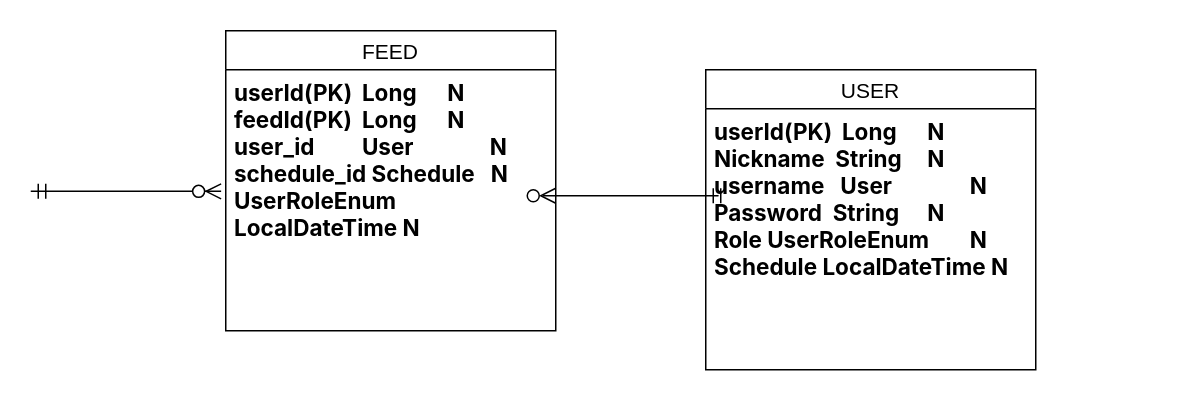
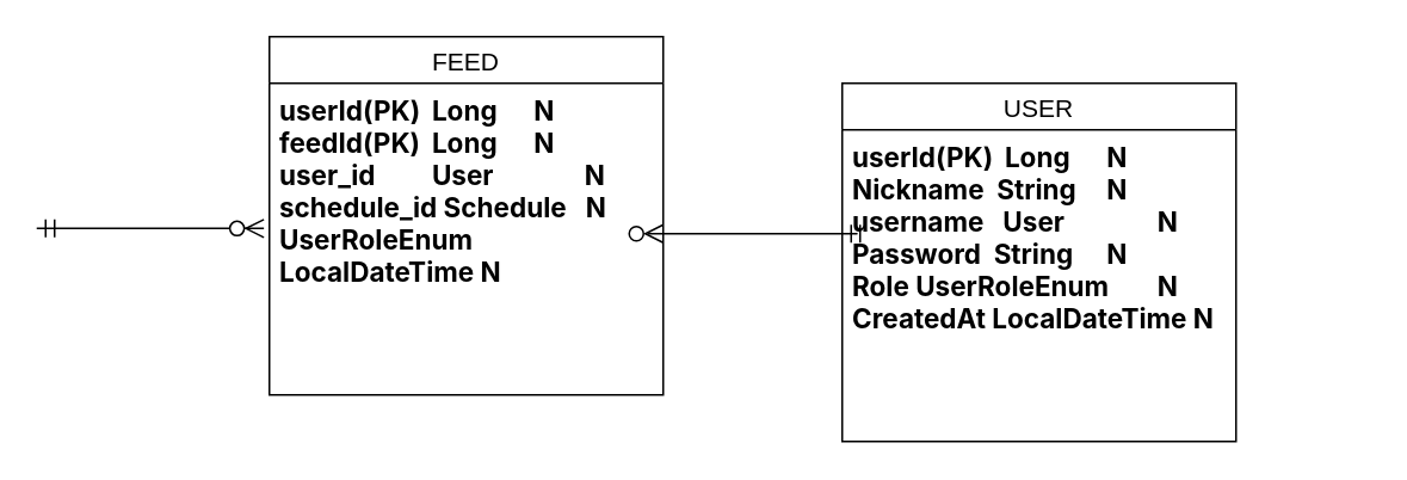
- <mxCell id="5" value="&lt;div style=&quot;&quot;&gt;&lt;font face=&quot;Pretendard Std, Pretendard, Pretendard JP, -apple-system, blinkmacsystemfont, system-ui, roboto, Helvetica Neue, Segoe UI, Apple SD Gothic Neo, Noto Sans KR, Malgun Gothic, sans-serif&quot;&gt;&lt;span style=&quot;font-size: 15px;&quot;&gt;&lt;b&gt;userId(PK) &lt;span style=&quot;white-space: pre;&quot;&gt;&#09;&lt;/span&gt;Long &lt;span style=&quot;white-space: pre;&quot;&gt;&#09;&lt;/span&gt;N Nickname&amp;nbsp; String &lt;span style=&quot;white-space: pre;&quot;&gt;&#09;&lt;/span&gt;N username&amp;nbsp; &amp;nbsp;User &lt;span style=&quot;white-space: pre;&quot;&gt;&#09;&lt;/span&gt;&lt;span style=&quot;white-space: pre;&quot;&gt;&#09;&lt;/span&gt;N&amp;nbsp;&lt;/b&gt;&lt;/span&gt;&lt;/font&gt;&lt;/div&gt;&lt;div style=&quot;&quot;&gt;&lt;font face=&quot;Pretendard Std, Pretendard, Pretendard JP, -apple-system, blinkmacsystemfont, system-ui, roboto, Helvetica Neue, Segoe UI, Apple SD Gothic Neo, Noto Sans KR, Malgun Gothic, sans-serif&quot;&gt;&lt;span style=&quot;font-size: 15px;&quot;&gt;&lt;b&gt;Password&amp;nbsp; String &lt;span style=&quot;white-space: pre;&quot;&gt;&#09;&lt;/span&gt;N&lt;/b&gt;&lt;/span&gt;&lt;/font&gt;&lt;b style=&quot;font-size: 15px; font-family: &amp;quot;Pretendard Std&amp;quot;, Pretendard, &amp;quot;Pretendard JP&amp;quot;, -apple-system, blinkmacsystemfont, system-ui, roboto, &amp;quot;Helvetica Neue&amp;quot;, &amp;quot;Segoe UI&amp;quot;, &amp;quot;Apple SD Gothic Neo&amp;quot;, &amp;quot;Noto Sans KR&amp;quot;, &amp;quot;Malgun Gothic&amp;quot;, sans-serif; background-color: initial;&quot;&gt;&amp;nbsp;&lt;/b&gt;&lt;/div&gt;&lt;div style=&quot;&quot;&gt;&lt;font face=&quot;Pretendard Std, Pretendard, Pretendard JP, -apple-system, blinkmacsystemfont, system-ui, roboto, Helvetica Neue, Segoe UI, Apple SD Gothic Neo, Noto Sans KR, Malgun Gothic, sans-serif&quot;&gt;&lt;span style=&quot;font-size: 15px;&quot;&gt;&lt;b&gt;Role UserRoleEnum&lt;span style=&quot;white-space: pre;&quot;&gt;&#09;&lt;/span&gt;N&lt;/b&gt;&lt;/span&gt;&lt;/font&gt;&lt;/div&gt;&lt;div style=&quot;&quot;&gt;&lt;font face=&quot;Pretendard Std, Pretendard, Pretendard JP, -apple-system, blinkmacsystemfont, system-ui, roboto, Helvetica Neue, Segoe UI, Apple SD Gothic Neo, Noto Sans KR, Malgun Gothic, sans-serif&quot;&gt;&lt;span style=&quot;font-size: 15px;&quot;&gt;&lt;b&gt;Schedule LocalDateTime N&lt;br&gt;&lt;/b&gt;&lt;/span&gt;&lt;/font&gt;&lt;br&gt;&lt;/div&gt;" style="text;strokeColor=none;fillColor=none;spacingLeft=4;spacingRight=4;overflow=hidden;rotatable=0;points=[[0,0.5],[1,0.5]];portConstraint=eastwest;fontSize=12;whiteSpace=wrap;html=1;" vertex="1" parent="4"><mxGeometry y="26" width="220" height="174" as="geometry" /></mxCell>
+ <mxCell id="5" value="&lt;div style=&quot;&quot;&gt;&lt;font face=&quot;Pretendard Std, Pretendard, Pretendard JP, -apple-system, blinkmacsystemfont, system-ui, roboto, Helvetica Neue, Segoe UI, Apple SD Gothic Neo, Noto Sans KR, Malgun Gothic, sans-serif&quot;&gt;&lt;span style=&quot;font-size: 15px;&quot;&gt;&lt;b&gt;userId(PK) &lt;span style=&quot;white-space: pre;&quot;&gt;&#09;&lt;/span&gt;Long &lt;span style=&quot;white-space: pre;&quot;&gt;&#09;&lt;/span&gt;N Nickname&amp;nbsp; String &lt;span style=&quot;white-space: pre;&quot;&gt;&#09;&lt;/span&gt;N username&amp;nbsp; &amp;nbsp;User &lt;span style=&quot;white-space: pre;&quot;&gt;&#09;&lt;/span&gt;&lt;span style=&quot;white-space: pre;&quot;&gt;&#09;&lt;/span&gt;N&amp;nbsp;&lt;/b&gt;&lt;/span&gt;&lt;/font&gt;&lt;/div&gt;&lt;div style=&quot;&quot;&gt;&lt;font face=&quot;Pretendard Std, Pretendard, Pretendard JP, -apple-system, blinkmacsystemfont, system-ui, roboto, Helvetica Neue, Segoe UI, Apple SD Gothic Neo, Noto Sans KR, Malgun Gothic, sans-serif&quot;&gt;&lt;span style=&quot;font-size: 15px;&quot;&gt;&lt;b&gt;Password&amp;nbsp; String &lt;span style=&quot;white-space: pre;&quot;&gt;&#09;&lt;/span&gt;N&lt;/b&gt;&lt;/span&gt;&lt;/font&gt;&lt;b style=&quot;font-size: 15px; font-family: &amp;quot;Pretendard Std&amp;quot;, Pretendard, &amp;quot;Pretendard JP&amp;quot;, -apple-system, blinkmacsystemfont, system-ui, roboto, &amp;quot;Helvetica Neue&amp;quot;, &amp;quot;Segoe UI&amp;quot;, &amp;quot;Apple SD Gothic Neo&amp;quot;, &amp;quot;Noto Sans KR&amp;quot;, &amp;quot;Malgun Gothic&amp;quot;, sans-serif; background-color: initial;&quot;&gt;&amp;nbsp;&lt;/b&gt;&lt;/div&gt;&lt;div style=&quot;&quot;&gt;&lt;font face=&quot;Pretendard Std, Pretendard, Pretendard JP, -apple-system, blinkmacsystemfont, system-ui, roboto, Helvetica Neue, Segoe UI, Apple SD Gothic Neo, Noto Sans KR, Malgun Gothic, sans-serif&quot;&gt;&lt;span style=&quot;font-size: 15px;&quot;&gt;&lt;b&gt;Role UserRoleEnum&lt;span style=&quot;white-space: pre;&quot;&gt;&#09;&lt;/span&gt;N&lt;/b&gt;&lt;/span&gt;&lt;/font&gt;&lt;/div&gt;&lt;div style=&quot;&quot;&gt;&lt;font face=&quot;Pretendard Std, Pretendard, Pretendard JP, -apple-system, blinkmacsystemfont, system-ui, roboto, Helvetica Neue, Segoe UI, Apple SD Gothic Neo, Noto Sans KR, Malgun Gothic, sans-serif&quot;&gt;&lt;span style=&quot;font-size: 15px;&quot;&gt;&lt;b&gt;CreatedAt LocalDateTime N&lt;br&gt;&lt;/b&gt;&lt;/span&gt;&lt;/font&gt;&lt;br&gt;&lt;/div&gt;" style="text;strokeColor=none;fillColor=none;spacingLeft=4;spacingRight=4;overflow=hidden;rotatable=0;points=[[0,0.5],[1,0.5]];portConstraint=eastwest;fontSize=12;whiteSpace=wrap;html=1;" vertex="1" parent="4"><mxGeometry y="26" width="220" height="174" as="geometry" /></mxCell>
